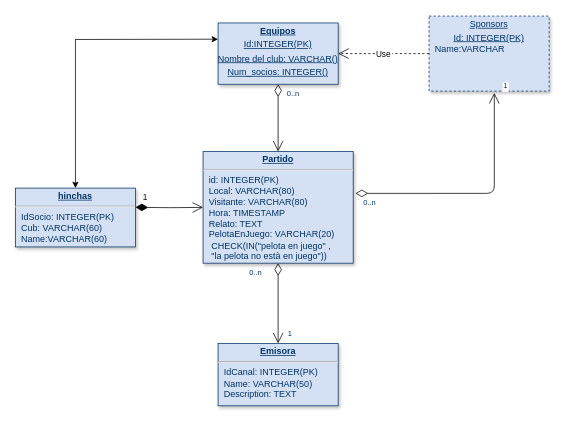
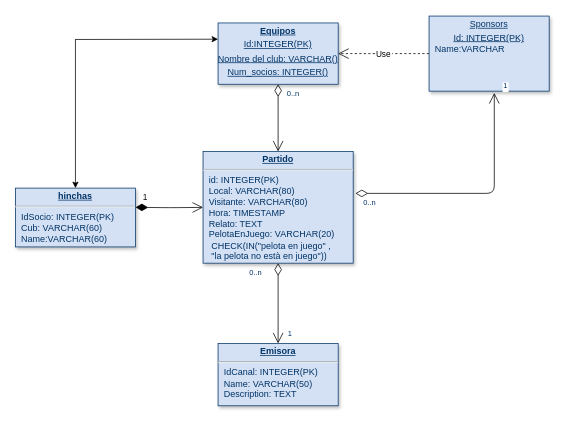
- <mxCell id="4" value="&lt;p style=&quot;margin: 0px ; margin-top: 4px ; text-align: center ; text-decoration: underline&quot;&gt;Sponsors&lt;/p&gt;&lt;p style=&quot;margin: 0px ; margin-top: 4px ; text-align: center ; text-decoration: underline&quot;&gt;&lt;span&gt;Id: INTEGER(PK)&lt;/span&gt;&lt;/p&gt;&lt;p style=&quot;margin: 0px ; margin-left: 8px&quot;&gt;Name:VARCHAR&lt;/p&gt;&lt;p style=&quot;margin: 0px ; margin-left: 8px&quot;&gt;&lt;br&gt;&lt;/p&gt;" style="verticalAlign=top;align=left;overflow=fill;fontSize=12;fontFamily=Helvetica;html=1;strokeColor=#003366;shadow=1;fillColor=#D4E1F5;fontColor=#003366;dashed=1;" parent="1" vertex="1"><mxGeometry x="571.08" y="20.82" width="160" height="100" as="geometry" /></mxCell>
+ <mxCell id="4" value="&lt;p style=&quot;margin: 0px ; margin-top: 4px ; text-align: center ; text-decoration: underline&quot;&gt;Sponsors&lt;/p&gt;&lt;p style=&quot;margin: 0px ; margin-top: 4px ; text-align: center ; text-decoration: underline&quot;&gt;&lt;span&gt;Id: INTEGER(PK)&lt;/span&gt;&lt;/p&gt;&lt;p style=&quot;margin: 0px ; margin-left: 8px&quot;&gt;Name:VARCHAR&lt;/p&gt;&lt;p style=&quot;margin: 0px ; margin-left: 8px&quot;&gt;&lt;br&gt;&lt;/p&gt;" style="verticalAlign=top;align=left;overflow=fill;fontSize=12;fontFamily=Helvetica;html=1;strokeColor=#003366;shadow=1;fillColor=#D4E1F5;fontColor=#003366" parent="1" vertex="1"><mxGeometry x="571.08" y="20.82" width="160" height="100" as="geometry" /></mxCell>
